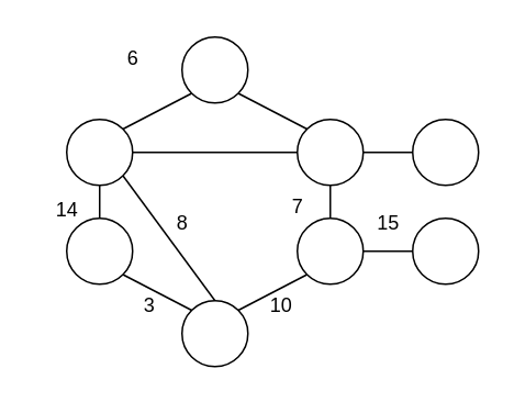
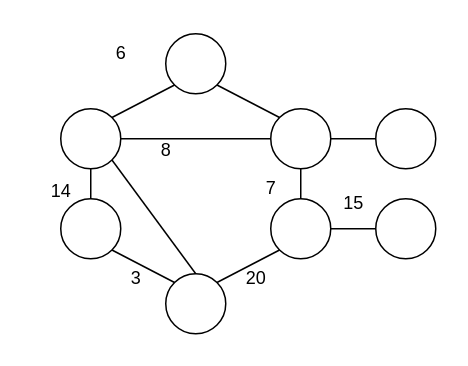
- <mxCell id="21" value="8" style="text;html=1;align=center;verticalAlign=middle;resizable=0;points=[];autosize=1;strokeColor=none;fillColor=none;" vertex="1" parent="1"><mxGeometry x="95" y="120" width="30" height="30" as="geometry" /></mxCell>
+ <mxCell id="21" value="8" style="text;html=1;align=center;verticalAlign=middle;resizable=0;points=[];autosize=1;strokeColor=none;fillColor=none;" vertex="1" parent="1"><mxGeometry x="95" y="85" width="30" height="30" as="geometry" /></mxCell>
- <mxCell id="26" value="10" style="text;html=1;align=center;verticalAlign=middle;resizable=0;points=[];autosize=1;strokeColor=none;fillColor=none;" vertex="1" parent="1"><mxGeometry x="150" y="170" width="40" height="30" as="geometry" /></mxCell>
+ <mxCell id="26" value="20" style="text;html=1;align=center;verticalAlign=middle;resizable=0;points=[];autosize=1;strokeColor=none;fillColor=none;" vertex="1" parent="1"><mxGeometry x="150" y="170" width="40" height="30" as="geometry" /></mxCell>
